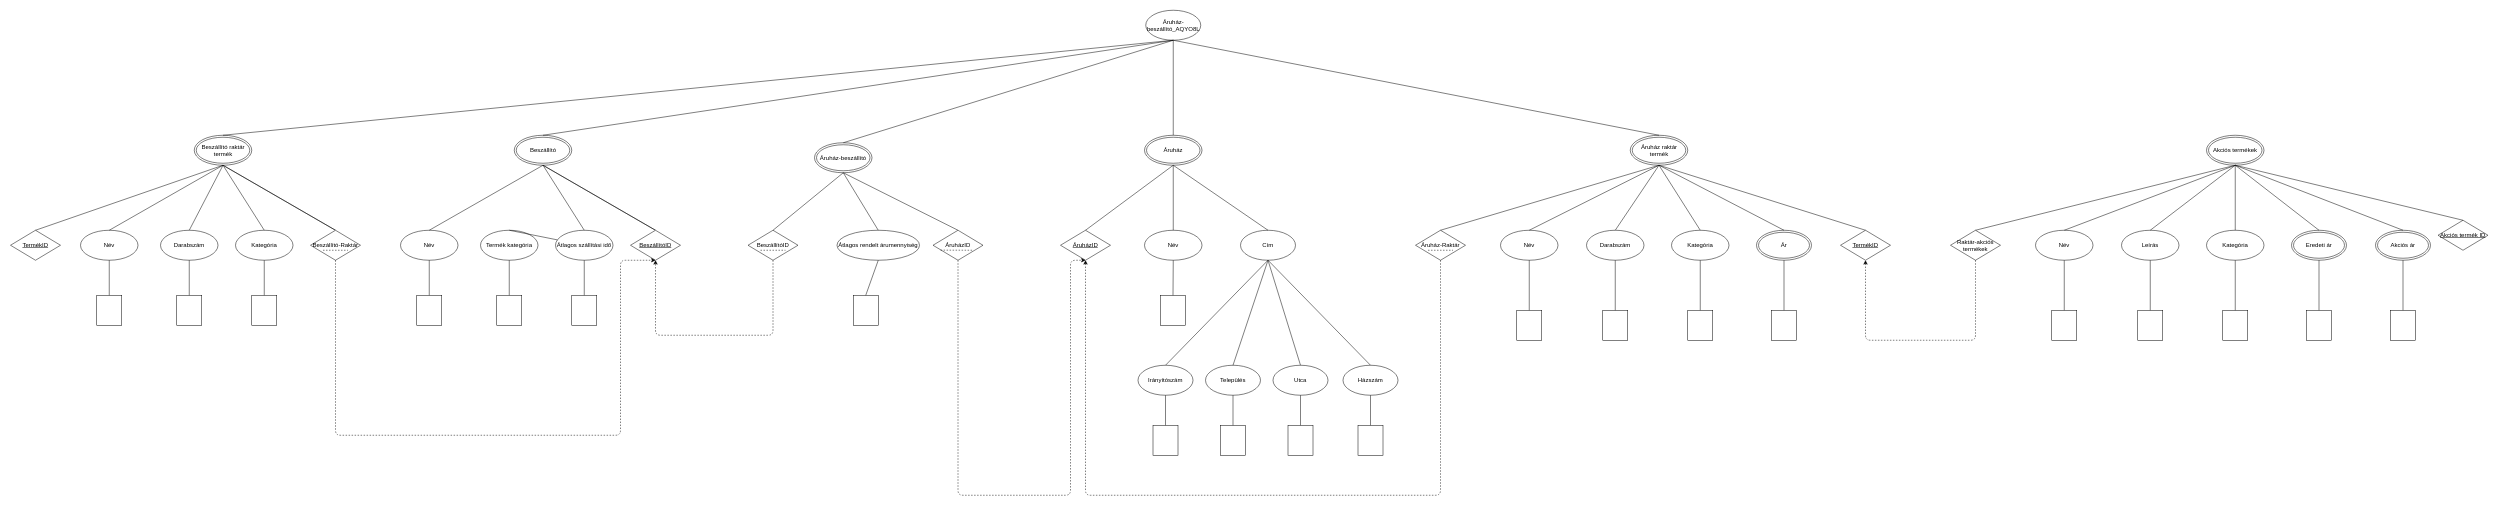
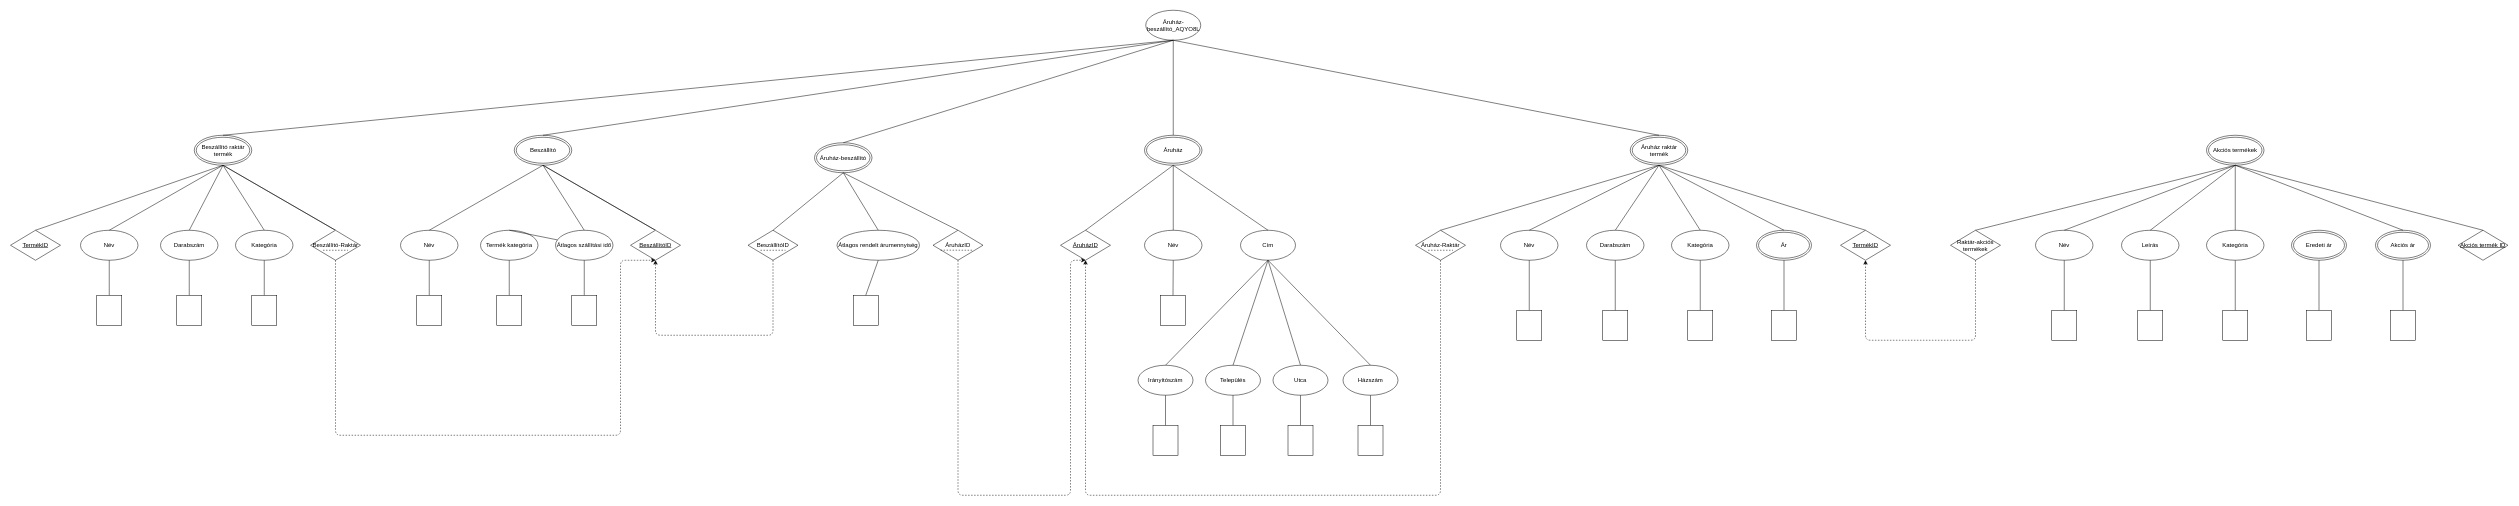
- <mxCell id="62" value="" style="endArrow=none;html=1;exitX=0.5;exitY=0;exitDx=0;exitDy=0;entryX=0.5;entryY=1;entryDx=0;entryDy=0;" parent="1" source="57" target="52" edge="1"><mxGeometry width="50" height="50" relative="1" as="geometry"><mxPoint x="4450" y="490" as="sourcePoint" /><mxPoint x="4500" y="440" as="targetPoint" /></mxGeometry></mxCell>
- <mxCell id="53" value="&lt;u&gt;Akciós termék ID&lt;/u&gt;" style="rhombus;whiteSpace=wrap;html=1;" parent="1" vertex="1"><mxGeometry x="4875" y="440" width="100" height="60" as="geometry" /></mxCell>
+ <mxCell id="53" value="&lt;u&gt;Akciós termék ID&lt;/u&gt;" style="rhombus;whiteSpace=wrap;html=1;" parent="1" vertex="1"><mxGeometry x="4915" y="460" width="100" height="60" as="geometry" /></mxCell>
